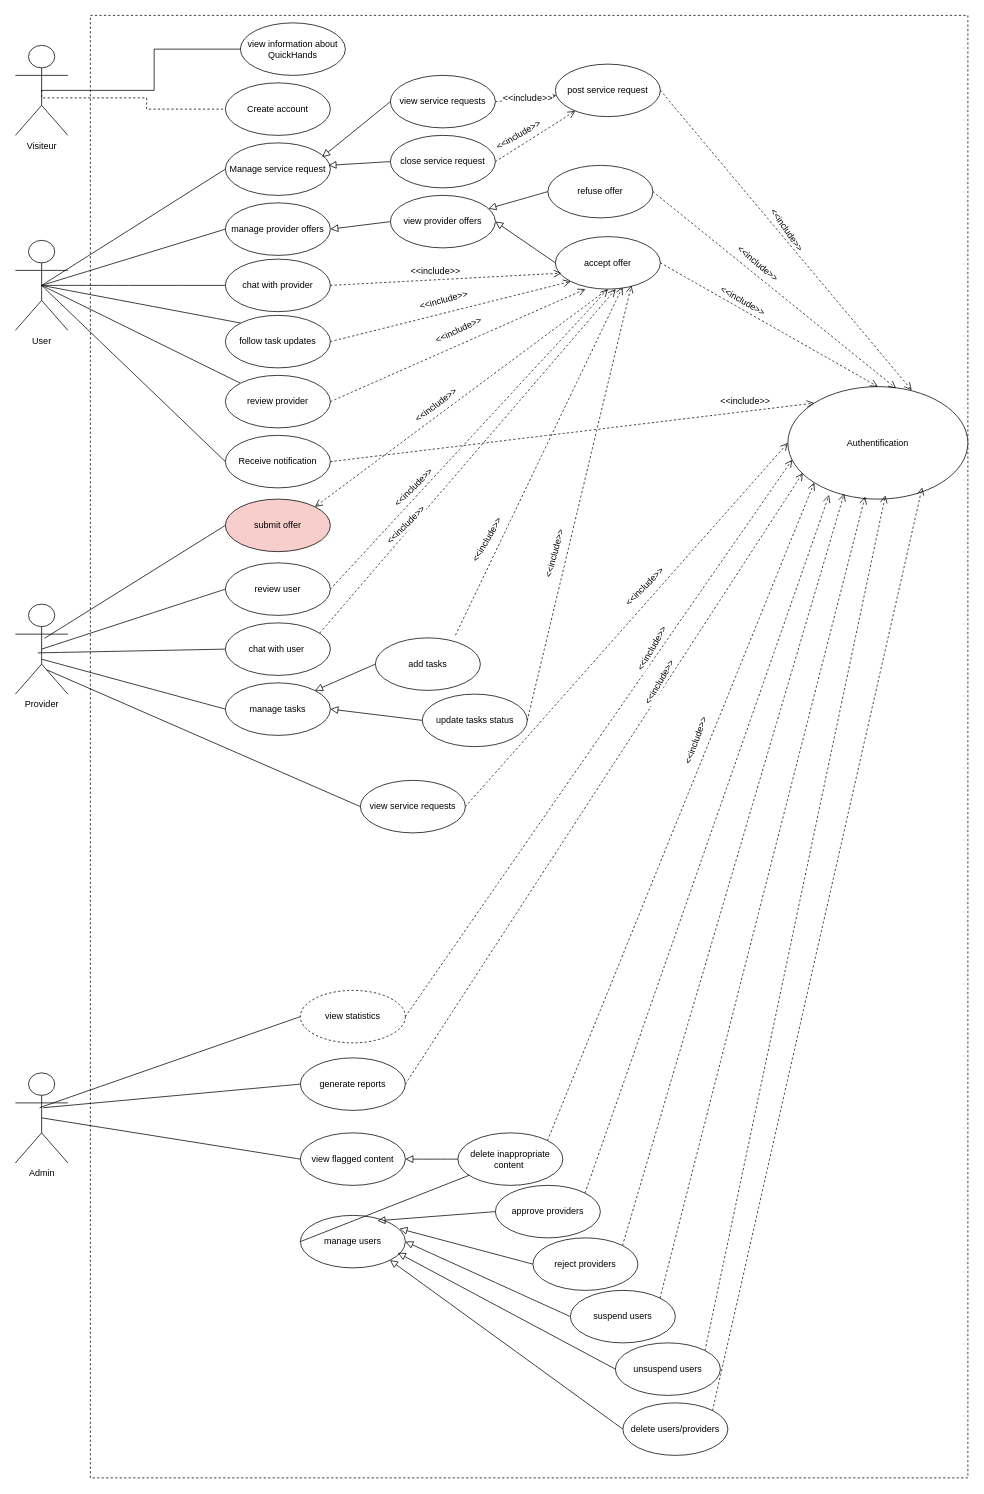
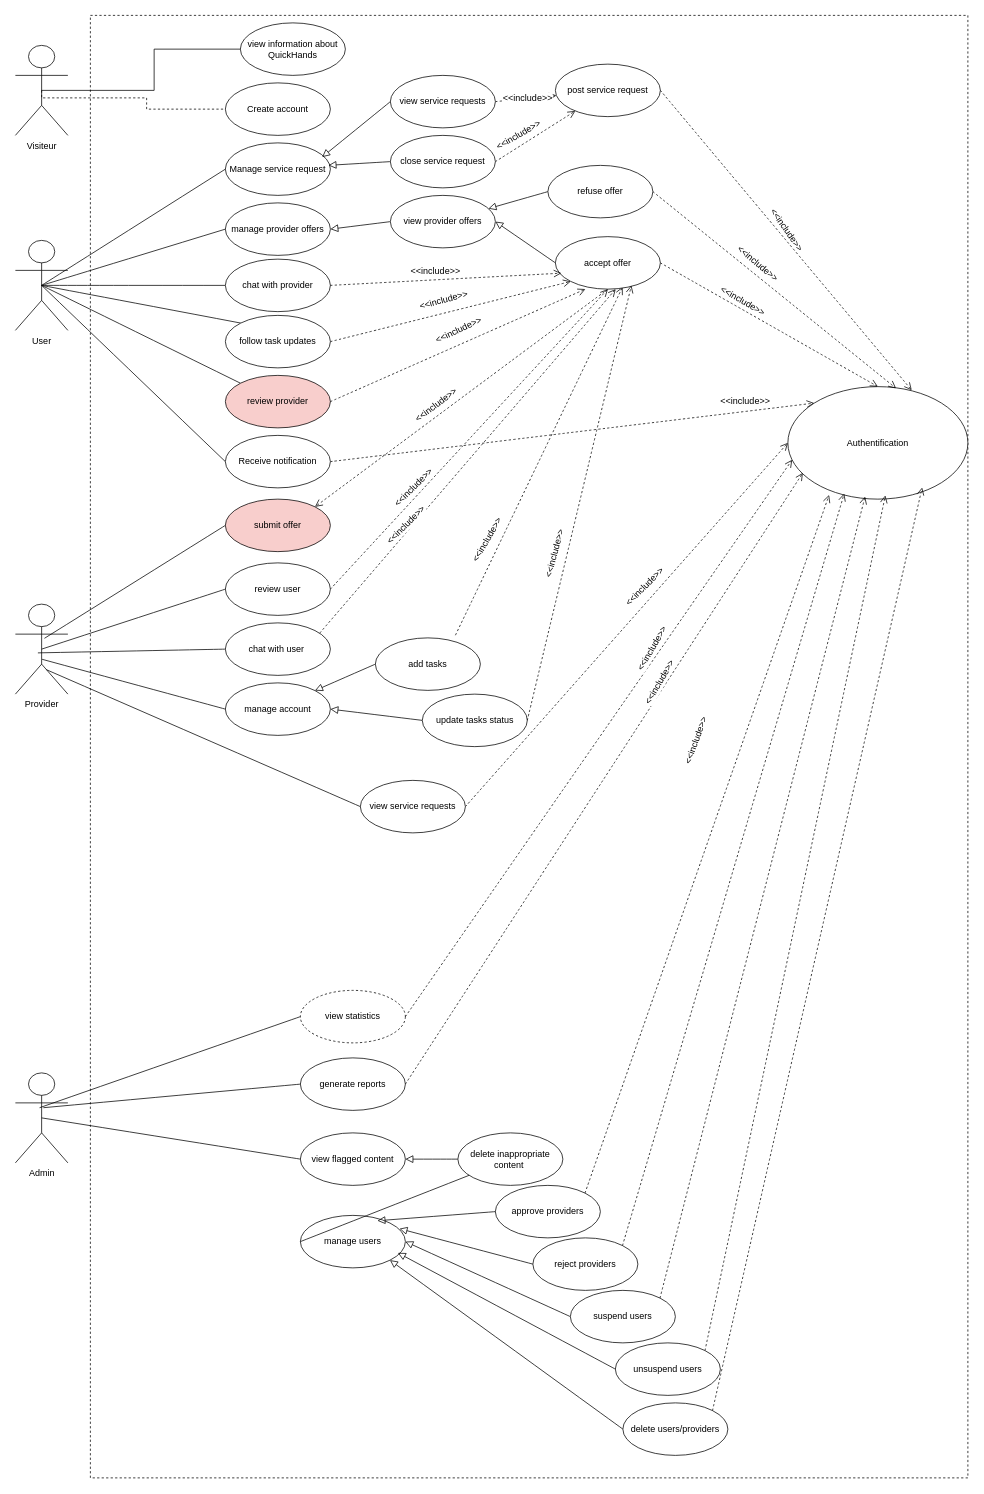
- <mxCell id="21" value="review provider" style="ellipse;whiteSpace=wrap;html=1;" parent="1" vertex="1"><mxGeometry x="300" y="500" width="140" height="70" as="geometry" /></mxCell>
+ <mxCell id="21" value="review provider" style="ellipse;whiteSpace=wrap;html=1;fillColor=#f8cecc;" parent="1" vertex="1"><mxGeometry x="300" y="500" width="140" height="70" as="geometry" /></mxCell>
- <mxCell id="59" value="manage tasks" style="ellipse;whiteSpace=wrap;html=1;" vertex="1" parent="1"><mxGeometry x="300" y="910" width="140" height="70" as="geometry" /></mxCell>
+ <mxCell id="59" value="manage account" style="ellipse;whiteSpace=wrap;html=1;" vertex="1" parent="1"><mxGeometry x="300" y="910" width="140" height="70" as="geometry" /></mxCell>
- <mxCell id="88" style="edgeStyle=none;curved=1;rounded=0;orthogonalLoop=1;jettySize=auto;html=1;exitX=1;exitY=0;exitDx=0;exitDy=0;entryX=0;entryY=1;entryDx=0;entryDy=0;fontSize=12;startSize=8;endSize=8;endArrow=open;endFill=0;dashed=1;" edge="1" parent="1" source="89" target="25"><mxGeometry relative="1" as="geometry" /></mxCell>
